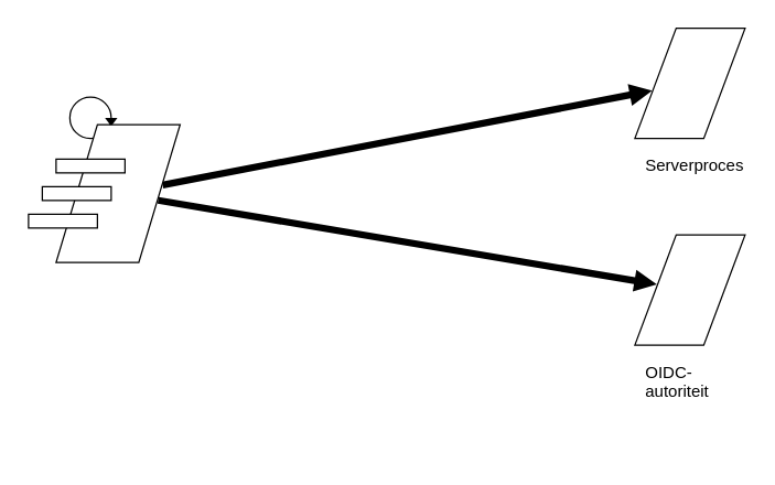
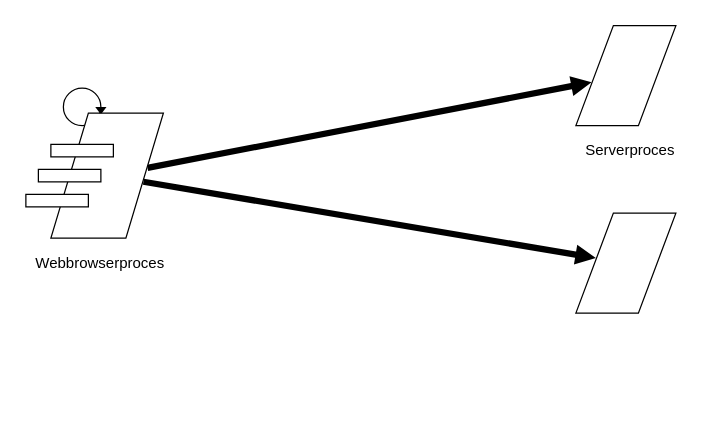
+ <mxCell id="5" value="Webbrowserproces" style="text;html=1;strokeColor=none;fillColor=none;align=left;verticalAlign=top;whiteSpace=wrap;rounded=0;spacing=8;" vertex="1" parent="1"><mxGeometry x="20" y="190" width="110" height="80" as="geometry" /></mxCell>
- <mxCell id="15" value="OIDC-autoriteit" style="text;html=1;strokeColor=none;fillColor=none;align=left;verticalAlign=top;whiteSpace=wrap;rounded=0;spacing=8;" vertex="1" parent="1"><mxGeometry x="460" y="250" width="80" height="80" as="geometry" /></mxCell>
